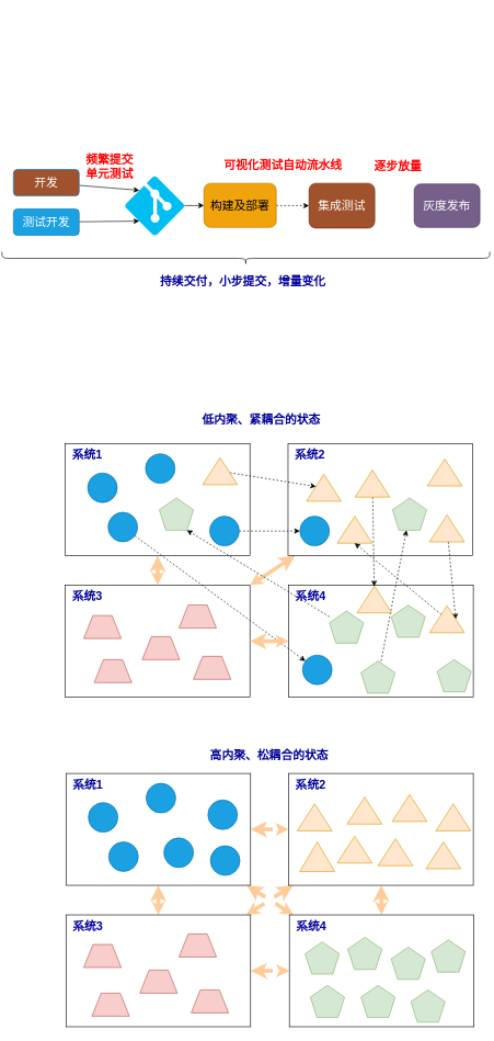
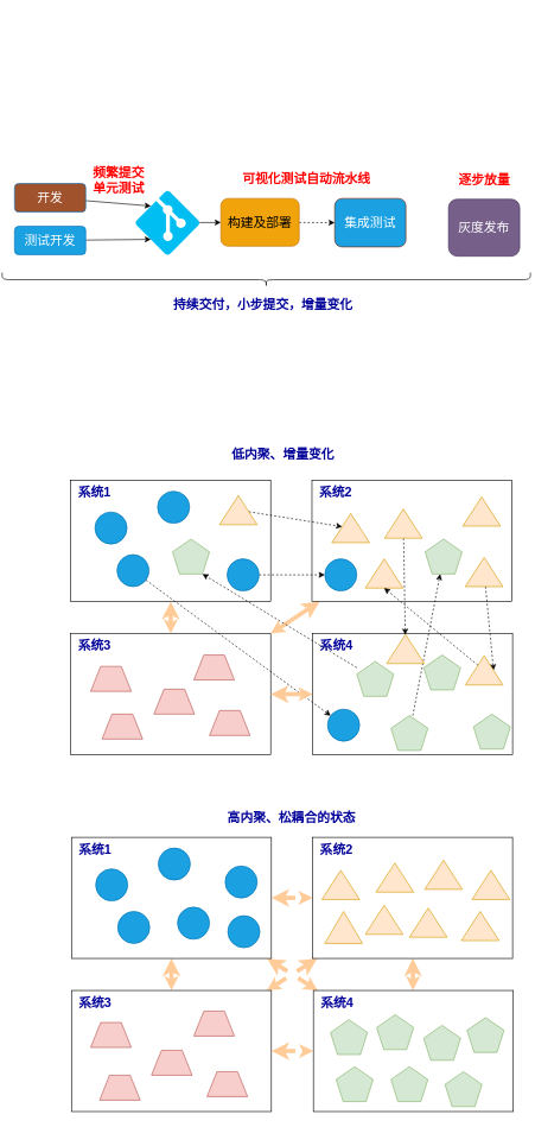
- <mxCell id="17" value="逐步放量" style="text;html=1;align=center;verticalAlign=middle;resizable=0;points=[];autosize=1;strokeColor=none;fillColor=none;fontSize=18;fontColor=#FF0000;fontStyle=1" vertex="1" parent="1"><mxGeometry x="560" y="235" width="90" height="34" as="geometry" /></mxCell>
+ <mxCell id="17" value="逐步放量" style="text;html=1;align=center;verticalAlign=middle;resizable=0;points=[];autosize=1;strokeColor=none;fillColor=none;fontSize=18;fontColor=#FF0000;fontStyle=1" vertex="1" parent="1"><mxGeometry x="635" y="235" width="90" height="34" as="geometry" /></mxCell>
- <mxCell id="13" value="集成测试" style="rounded=1;whiteSpace=wrap;html=1;fontSize=18;fillColor=#a0522d;fontColor=#ffffff;strokeColor=#6D1F00;" vertex="1" parent="1"><mxGeometry x="470" y="278" width="100" height="68" as="geometry" /></mxCell>
+ <mxCell id="13" value="集成测试" style="rounded=1;whiteSpace=wrap;html=1;fontSize=18;fillColor=#1ba1e2;fontColor=#ffffff;strokeColor=#6D1F00;" vertex="1" parent="1"><mxGeometry x="470" y="278" width="100" height="68" as="geometry" /></mxCell>
- <mxCell id="12" value="灰度发布" style="rounded=1;whiteSpace=wrap;html=1;fontSize=18;fillColor=#76608a;fontColor=#ffffff;strokeColor=#432D57;" vertex="1" parent="1"><mxGeometry x="630" y="279" width="100" height="66" as="geometry" /></mxCell>
+ <mxCell id="12" value="灰度发布" style="rounded=1;whiteSpace=wrap;html=1;fontSize=18;fillColor=#76608a;fontColor=#ffffff;strokeColor=#432D57;" vertex="1" parent="1"><mxGeometry x="630" y="279" width="100" height="80" as="geometry" /></mxCell>
- <mxCell id="80" value="低内聚、紧耦合的状态" style="text;html=1;align=center;verticalAlign=middle;resizable=0;points=[];autosize=1;strokeColor=none;fillColor=none;fontSize=18;fontColor=#000099;fontStyle=1" vertex="1" parent="1"><mxGeometry x="298" y="621" width="198" height="34" as="geometry" /></mxCell>
+ <mxCell id="80" value="低内聚、增量变化" style="text;html=1;align=center;verticalAlign=middle;resizable=0;points=[];autosize=1;strokeColor=none;fillColor=none;fontSize=18;fontColor=#000099;fontStyle=1" vertex="1" parent="1"><mxGeometry x="298" y="621" width="198" height="34" as="geometry" /></mxCell>
